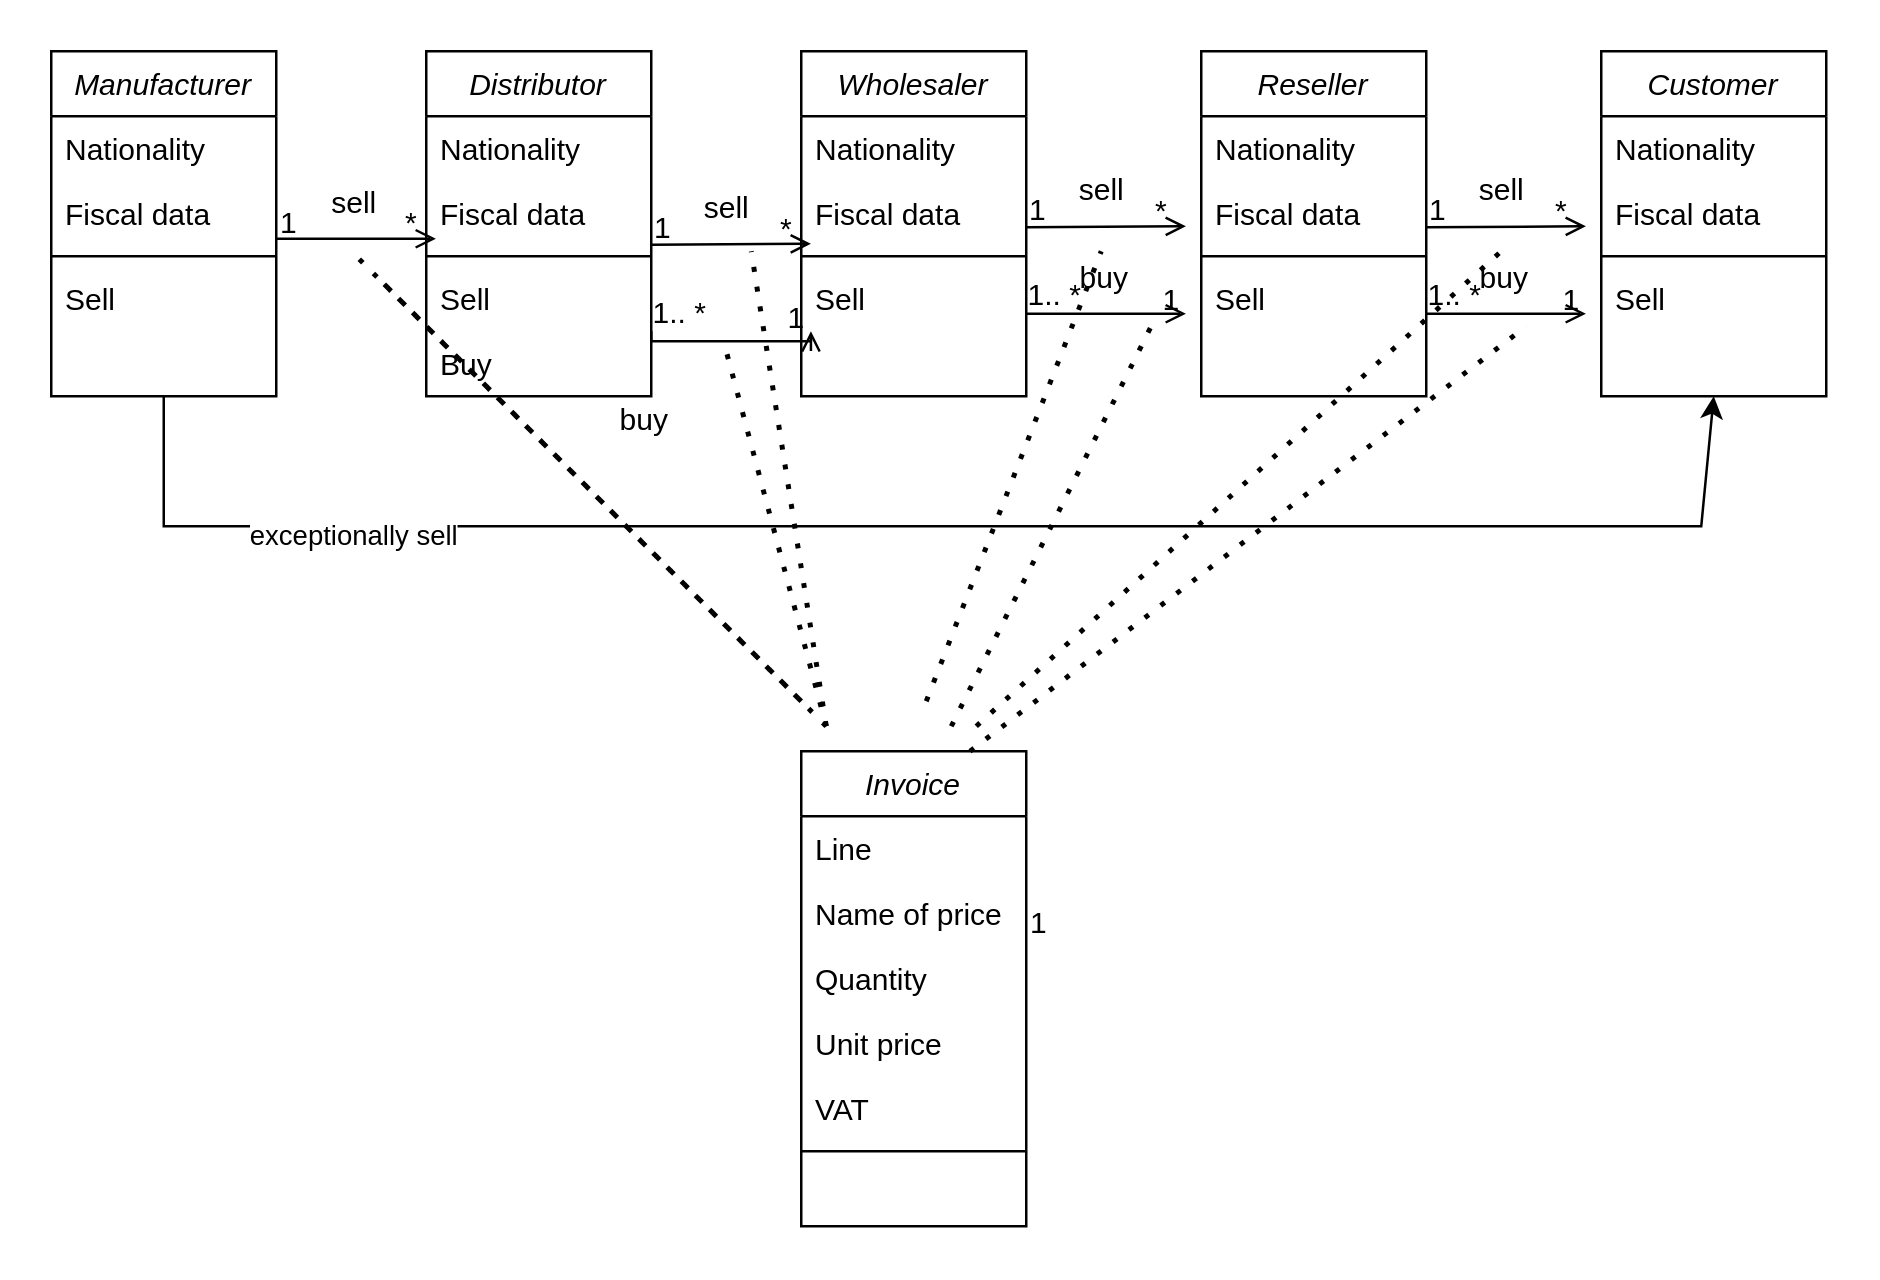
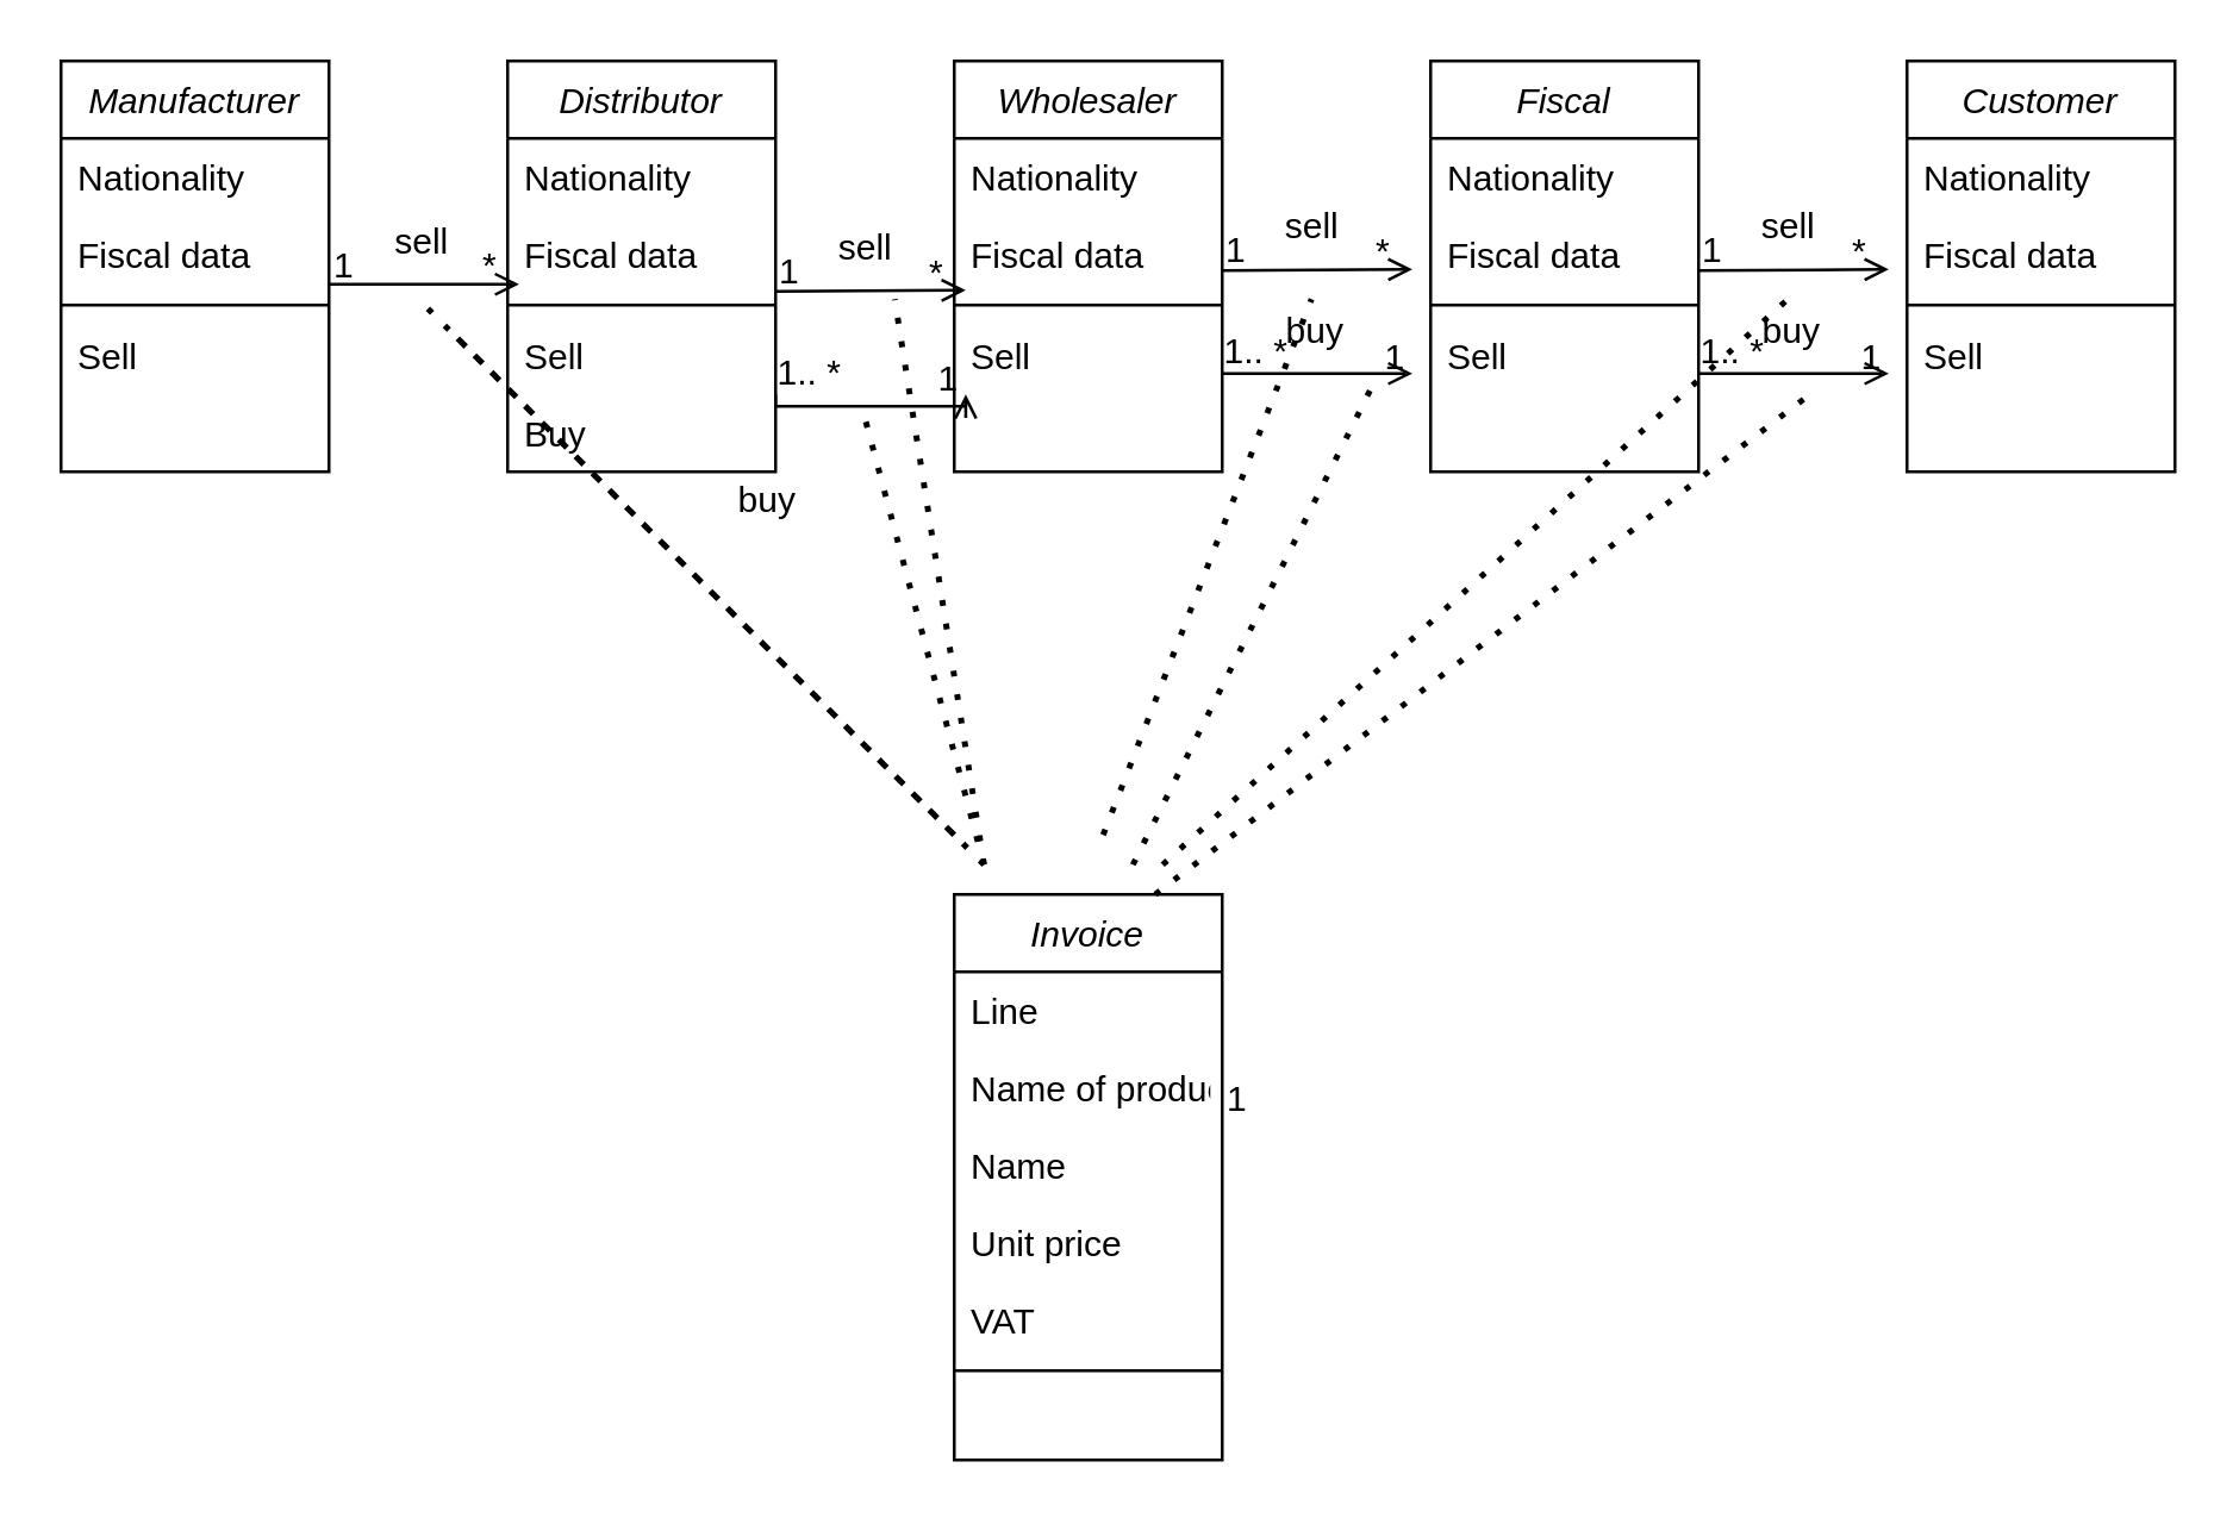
- <mxCell id="15" value="Reseller" style="swimlane;fontStyle=2;align=center;verticalAlign=top;childLayout=stackLayout;horizontal=1;startSize=26;horizontalStack=0;resizeParent=1;resizeLast=0;collapsible=1;marginBottom=0;rounded=0;shadow=0;strokeWidth=1;" vertex="1" parent="1"><mxGeometry x="480" y="20" width="90" height="138" as="geometry"><mxRectangle x="230" y="140" width="160" height="26" as="alternateBounds" /></mxGeometry></mxCell>
+ <mxCell id="15" value="Fiscal" style="swimlane;fontStyle=2;align=center;verticalAlign=top;childLayout=stackLayout;horizontal=1;startSize=26;horizontalStack=0;resizeParent=1;resizeLast=0;collapsible=1;marginBottom=0;rounded=0;shadow=0;strokeWidth=1;" vertex="1" parent="1"><mxGeometry x="480" y="20" width="90" height="138" as="geometry"><mxRectangle x="230" y="140" width="160" height="26" as="alternateBounds" /></mxGeometry></mxCell>
- <mxCell id="57" value="" style="endArrow=classic;html=1;rounded=0;exitX=0.5;exitY=1;exitDx=0;exitDy=0;entryX=0.5;entryY=1;entryDx=0;entryDy=0;" edge="1" parent="1" source="2" target="10"><mxGeometry width="50" height="50" relative="1" as="geometry"><mxPoint x="260" y="260" as="sourcePoint" /><mxPoint x="310" y="210" as="targetPoint" /><Array as="points"><mxPoint x="65" y="210" /><mxPoint x="680" y="210" /></Array></mxGeometry></mxCell>
- <mxCell id="58" value="exceptionally sell" style="edgeLabel;html=1;align=center;verticalAlign=middle;resizable=0;points=[];" vertex="1" connectable="0" parent="57"><mxGeometry x="-0.65" y="-3" relative="1" as="geometry"><mxPoint x="1" as="offset" /></mxGeometry></mxCell>
- <mxCell id="61" value="Name of price" style="text;align=left;verticalAlign=top;spacingLeft=4;spacingRight=4;overflow=hidden;rotatable=0;points=[[0,0.5],[1,0.5]];portConstraint=eastwest;rounded=0;shadow=0;html=0;" vertex="1" parent="59"><mxGeometry y="52" width="90" height="26" as="geometry" /></mxCell>
+ <mxCell id="61" value="Name of product" style="text;align=left;verticalAlign=top;spacingLeft=4;spacingRight=4;overflow=hidden;rotatable=0;points=[[0,0.5],[1,0.5]];portConstraint=eastwest;rounded=0;shadow=0;html=0;" vertex="1" parent="59"><mxGeometry y="52" width="90" height="26" as="geometry" /></mxCell>
- <mxCell id="62" value="Quantity" style="text;align=left;verticalAlign=top;spacingLeft=4;spacingRight=4;overflow=hidden;rotatable=0;points=[[0,0.5],[1,0.5]];portConstraint=eastwest;rounded=0;shadow=0;html=0;" vertex="1" parent="59"><mxGeometry y="78" width="90" height="26" as="geometry" /></mxCell>
+ <mxCell id="62" value="Name" style="text;align=left;verticalAlign=top;spacingLeft=4;spacingRight=4;overflow=hidden;rotatable=0;points=[[0,0.5],[1,0.5]];portConstraint=eastwest;rounded=0;shadow=0;html=0;" vertex="1" parent="59"><mxGeometry y="78" width="90" height="26" as="geometry" /></mxCell>
